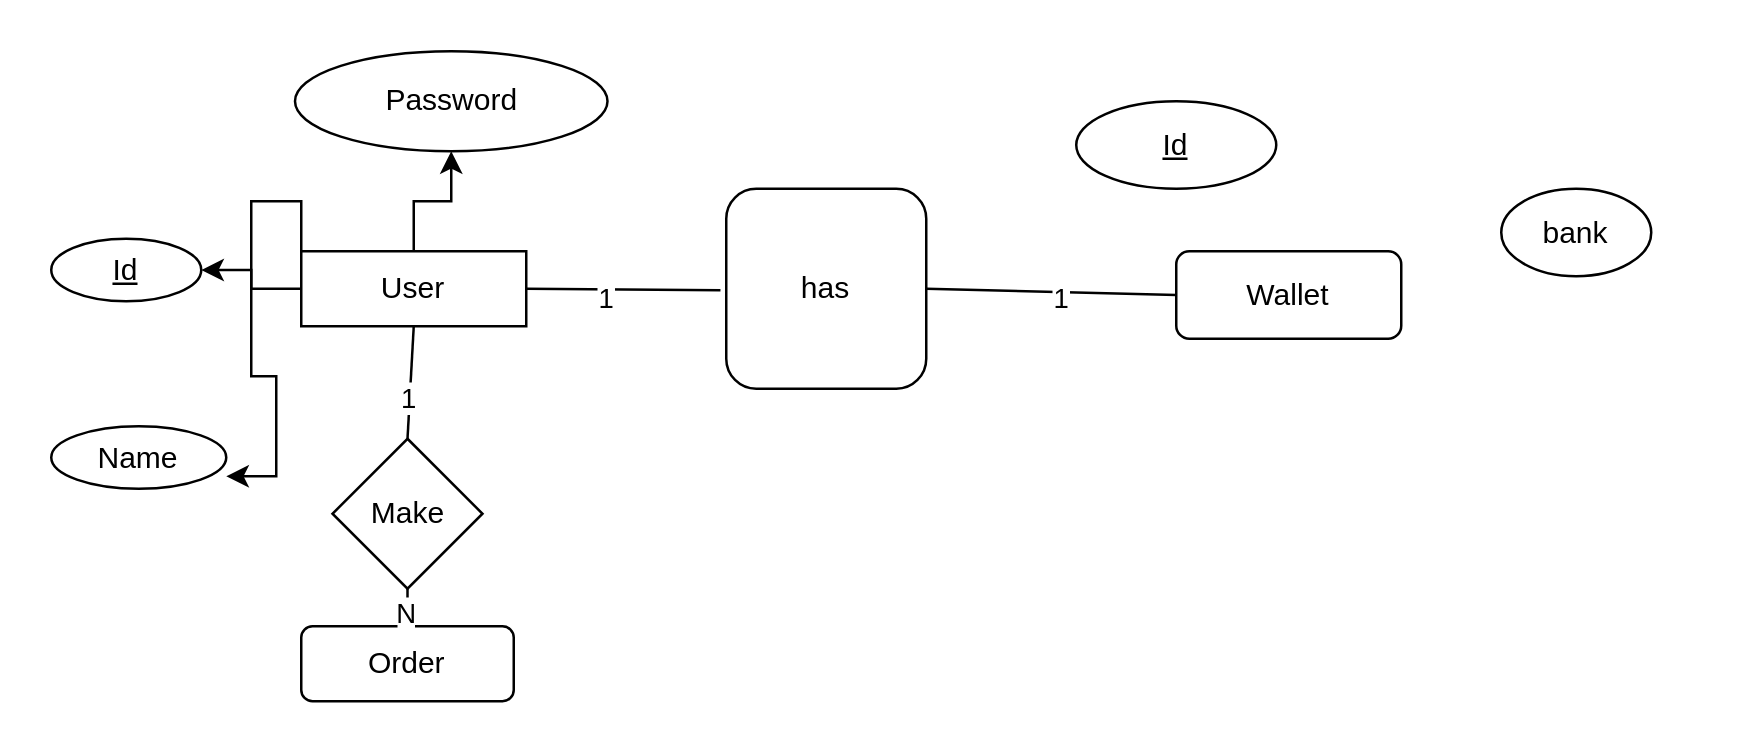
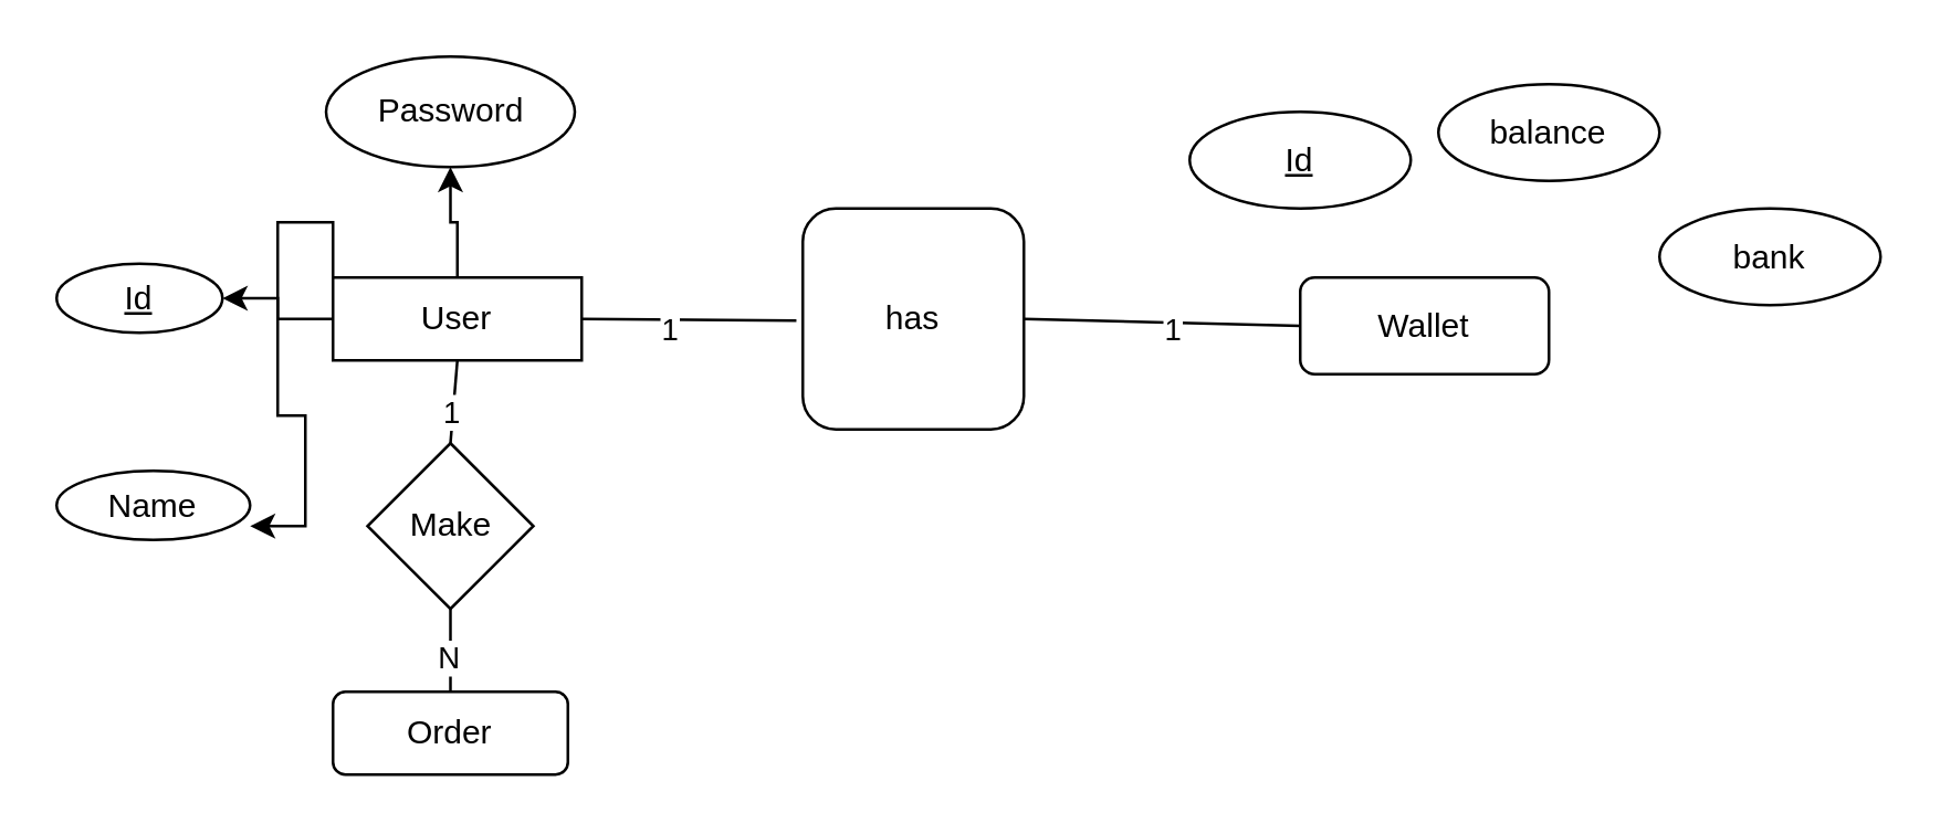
- <mxCell id="18" value="Password" style="ellipse;whiteSpace=wrap;html=1;" vertex="1" parent="1"><mxGeometry x="117.5" y="20" width="125" height="40" as="geometry" /></mxCell>
+ <mxCell id="18" value="Password" style="ellipse;whiteSpace=wrap;html=1;" vertex="1" parent="1"><mxGeometry x="117.5" y="20" width="90" height="40" as="geometry" /></mxCell>
+ <mxCell id="22" value="balance" style="ellipse;whiteSpace=wrap;html=1;" vertex="1" parent="1"><mxGeometry x="520" y="30" width="80" height="35" as="geometry" /></mxCell>
- <mxCell id="23" value="bank" style="ellipse;whiteSpace=wrap;html=1;" vertex="1" parent="1"><mxGeometry x="600" y="75" width="60" height="35" as="geometry" /></mxCell>
+ <mxCell id="23" value="bank" style="ellipse;whiteSpace=wrap;html=1;" vertex="1" parent="1"><mxGeometry x="600" y="75" width="80" height="35" as="geometry" /></mxCell>
- <mxCell id="14" value="Make" style="rhombus;whiteSpace=wrap;html=1;" vertex="1" parent="1"><mxGeometry x="132.5" y="175" width="60" height="60" as="geometry" /></mxCell>
+ <mxCell id="14" value="Make" style="rhombus;whiteSpace=wrap;html=1;" vertex="1" parent="1"><mxGeometry x="132.5" y="160" width="60" height="60" as="geometry" /></mxCell>
